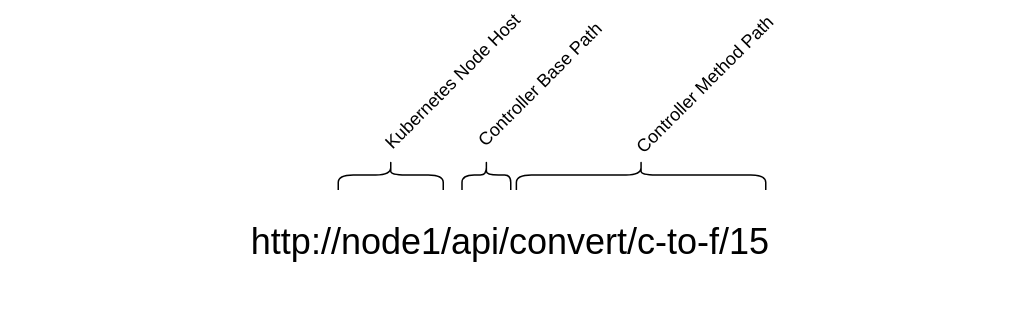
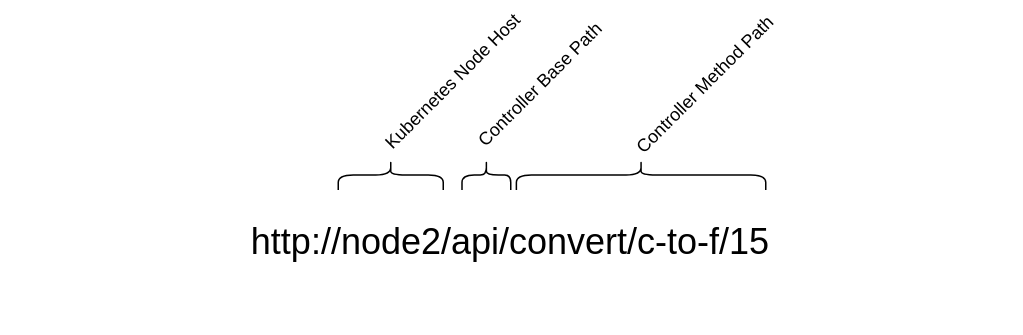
- <mxCell id="2" value="http://node1/api/convert/c-to-f/15" style="text;html=1;strokeColor=none;fillColor=none;align=center;verticalAlign=middle;whiteSpace=wrap;rounded=0;fontSize=24;" vertex="1" parent="1"><mxGeometry x="20" y="139" width="640" height="20" as="geometry" /></mxCell>
+ <mxCell id="2" value="http://node2/api/convert/c-to-f/15" style="text;html=1;strokeColor=none;fillColor=none;align=center;verticalAlign=middle;whiteSpace=wrap;rounded=0;fontSize=24;" vertex="1" parent="1"><mxGeometry x="20" y="139" width="640" height="20" as="geometry" /></mxCell>
